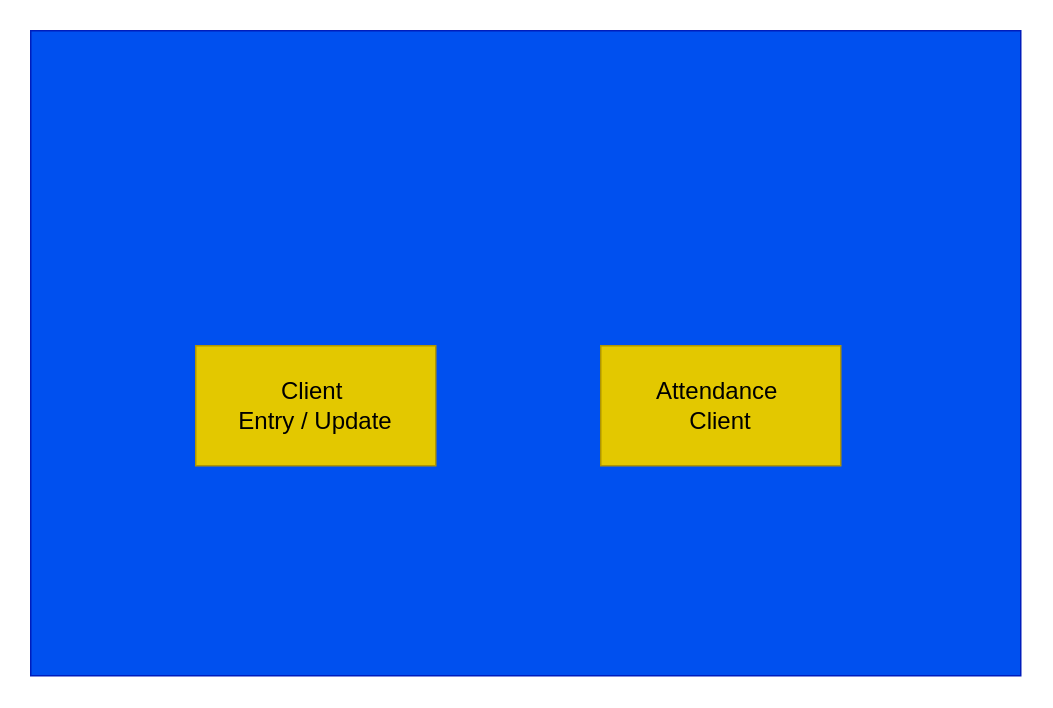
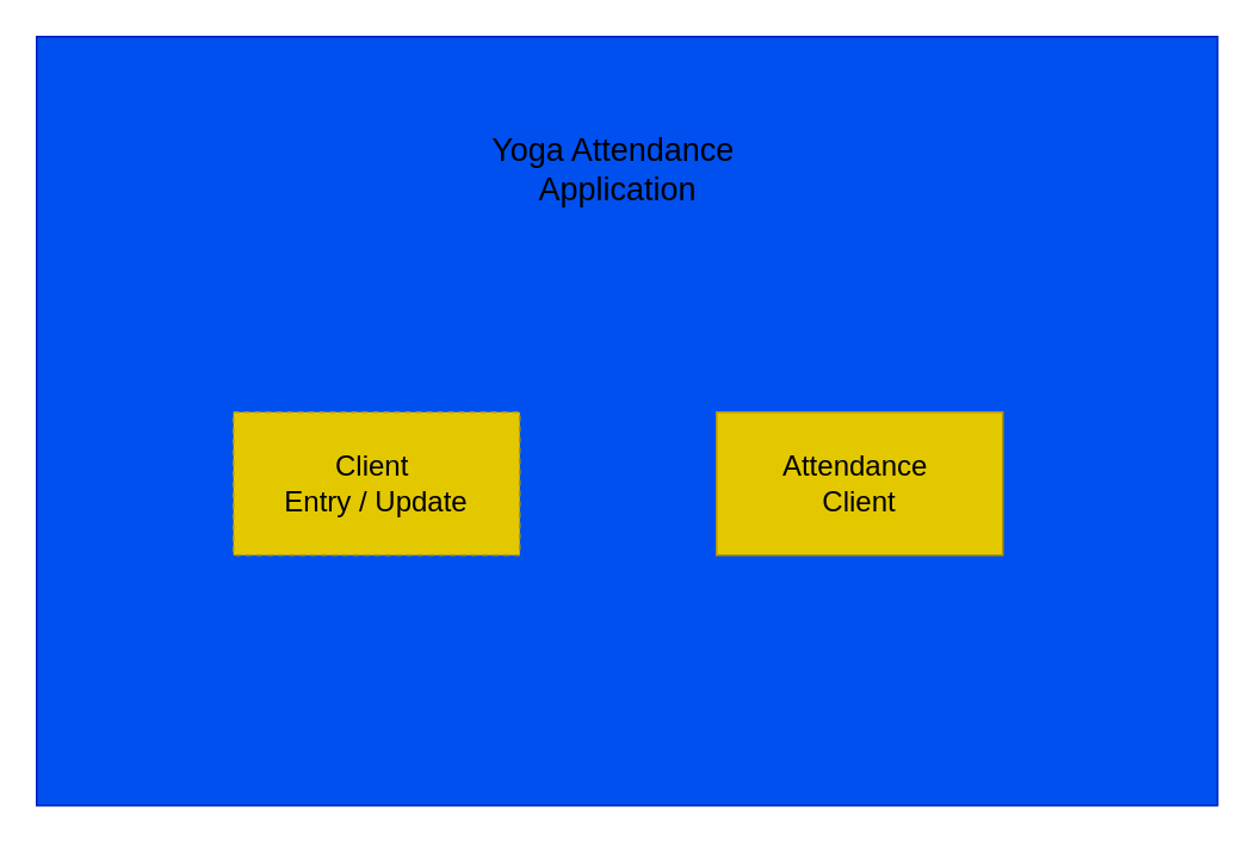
+ <mxCell id="5" value="&lt;font style=&quot;font-size: 18px;&quot;&gt;Yoga Attendance&amp;nbsp;&lt;/font&gt;&lt;div style=&quot;font-size: 18px;&quot;&gt;&lt;font style=&quot;font-size: 18px;&quot;&gt;Application&lt;/font&gt;&lt;/div&gt;" style="text;html=1;align=center;verticalAlign=middle;whiteSpace=wrap;rounded=0;" vertex="1" parent="1"><mxGeometry x="250" y="60" width="190" height="70" as="geometry" /></mxCell>
- <mxCell id="3" value="&lt;font style=&quot;font-size: 16px;&quot;&gt;Client&amp;nbsp;&lt;/font&gt;&lt;div style=&quot;font-size: 16px;&quot;&gt;&lt;font style=&quot;font-size: 16px;&quot;&gt;Entry / Update&lt;/font&gt;&lt;/div&gt;" style="rounded=0;whiteSpace=wrap;html=1;fillColor=#e3c800;fontColor=#000000;strokeColor=#B09500;" vertex="1" parent="1"><mxGeometry x="130" y="230" width="160" height="80" as="geometry" /></mxCell>
+ <mxCell id="3" value="&lt;font style=&quot;font-size: 16px;&quot;&gt;Client&amp;nbsp;&lt;/font&gt;&lt;div style=&quot;font-size: 16px;&quot;&gt;&lt;font style=&quot;font-size: 16px;&quot;&gt;Entry / Update&lt;/font&gt;&lt;/div&gt;" style="rounded=0;whiteSpace=wrap;html=1;fillColor=#e3c800;fontColor=#000000;strokeColor=#B09500;dashed=1;" vertex="1" parent="1"><mxGeometry x="130" y="230" width="160" height="80" as="geometry" /></mxCell>
